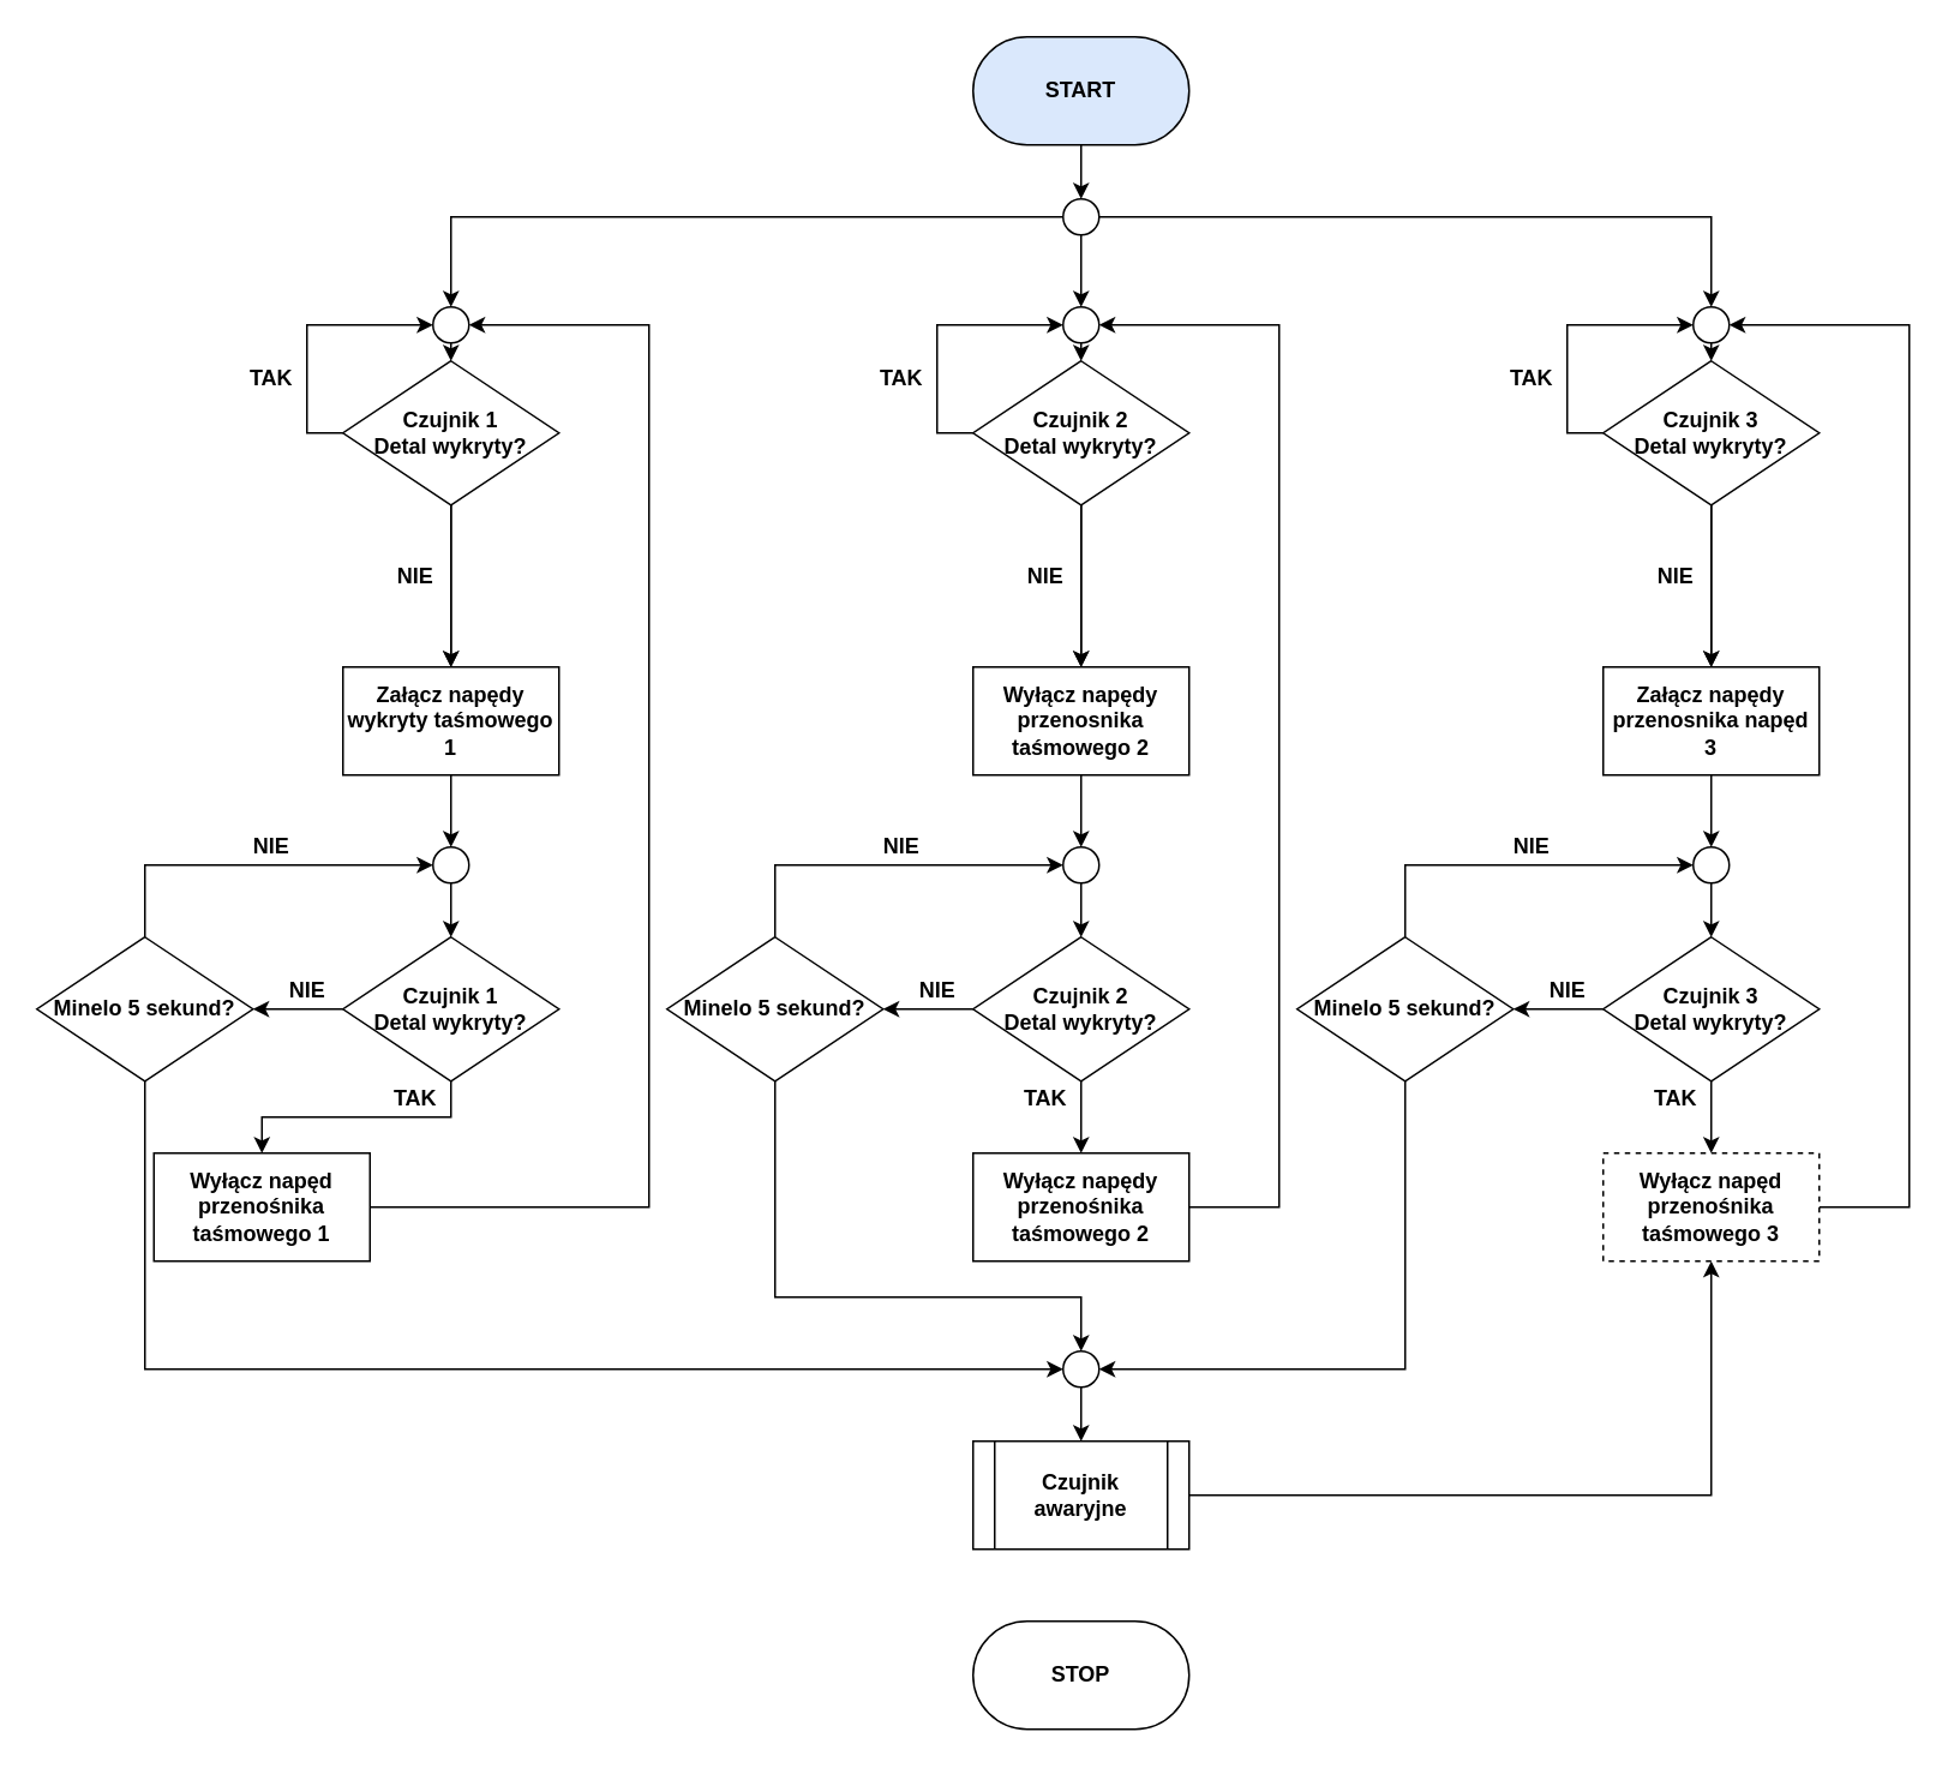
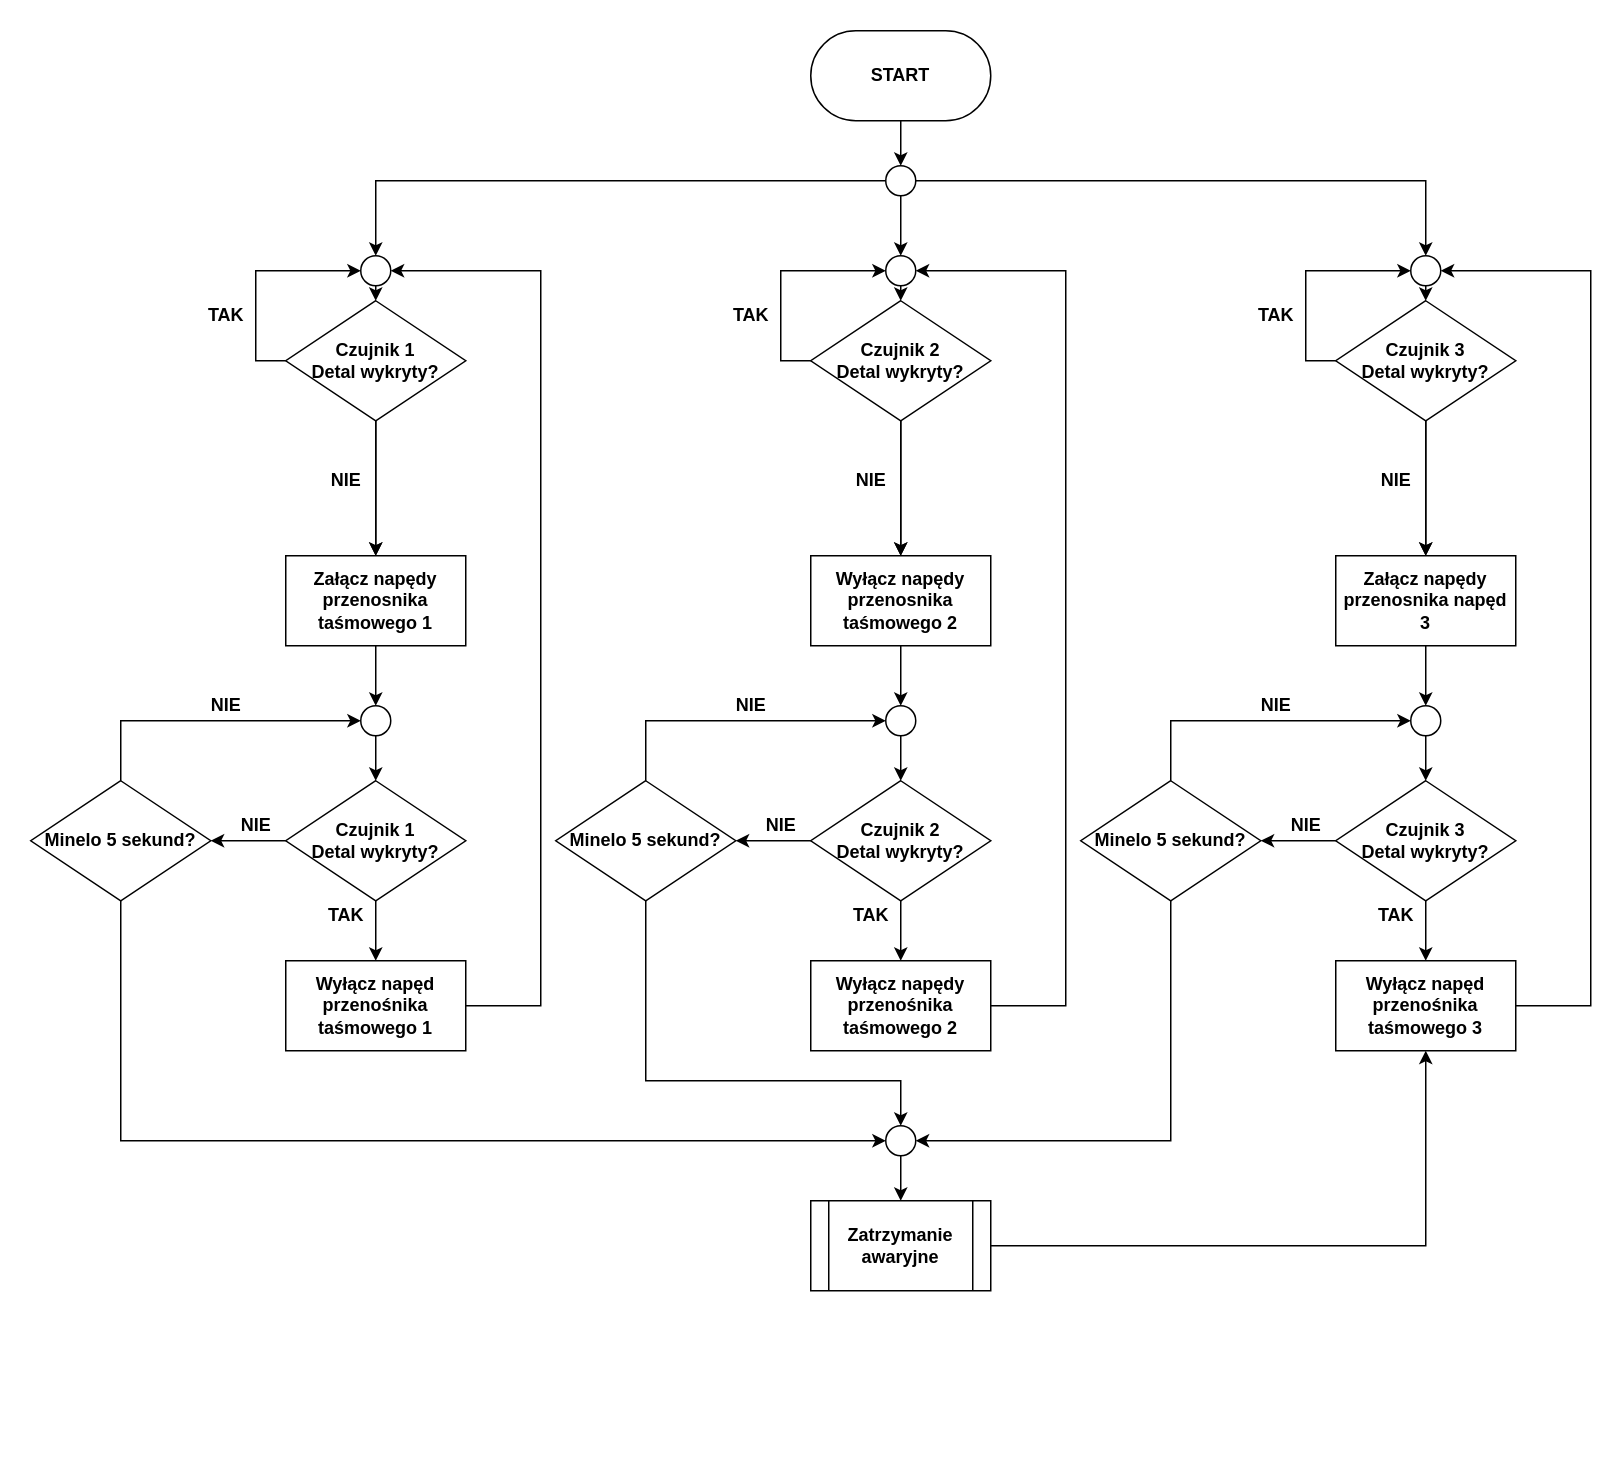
- <mxCell id="3" value="START" style="rounded=1;whiteSpace=wrap;html=1;arcSize=50;fontStyle=1;fillColor=#dae8fc;" vertex="1" parent="1"><mxGeometry x="540" y="20" width="120" height="60" as="geometry" /></mxCell>
+ <mxCell id="3" value="START" style="rounded=1;whiteSpace=wrap;html=1;arcSize=50;fontStyle=1" vertex="1" parent="1"><mxGeometry x="540" y="20" width="120" height="60" as="geometry" /></mxCell>
- <mxCell id="13" value="&lt;b&gt;Załącz napędy wykryty taśmowego 1&lt;/b&gt;" style="whiteSpace=wrap;html=1;" vertex="1" parent="1"><mxGeometry x="190" y="370" width="120" height="60" as="geometry" /></mxCell>
+ <mxCell id="13" value="&lt;b&gt;Załącz napędy przenosnika taśmowego 1&lt;/b&gt;" style="whiteSpace=wrap;html=1;" vertex="1" parent="1"><mxGeometry x="190" y="370" width="120" height="60" as="geometry" /></mxCell>
- <mxCell id="23" value="&lt;b&gt;Wyłącz napęd przenośnika taśmowego 1&lt;/b&gt;" style="whiteSpace=wrap;html=1;" vertex="1" parent="1"><mxGeometry x="85" y="640" width="120" height="60" as="geometry" /></mxCell>
+ <mxCell id="23" value="&lt;b&gt;Wyłącz napęd przenośnika taśmowego 1&lt;/b&gt;" style="whiteSpace=wrap;html=1;" vertex="1" parent="1"><mxGeometry x="190" y="640" width="120" height="60" as="geometry" /></mxCell>
- <mxCell id="71" value="&lt;b&gt;Wyłącz napęd przenośnika taśmowego 3&lt;/b&gt;" style="whiteSpace=wrap;html=1;dashed=1;" vertex="1" parent="1"><mxGeometry x="890" y="640" width="120" height="60" as="geometry" /></mxCell>
+ <mxCell id="71" value="&lt;b&gt;Wyłącz napęd przenośnika taśmowego 3&lt;/b&gt;" style="whiteSpace=wrap;html=1;" vertex="1" parent="1"><mxGeometry x="890" y="640" width="120" height="60" as="geometry" /></mxCell>
- <mxCell id="30" value="&lt;b&gt;Czujnik awaryjne&lt;/b&gt;" style="shape=process;whiteSpace=wrap;html=1;backgroundOutline=1;" vertex="1" parent="1"><mxGeometry x="540" y="800" width="120" height="60" as="geometry" /></mxCell>
+ <mxCell id="30" value="&lt;b&gt;Zatrzymanie awaryjne&lt;/b&gt;" style="shape=process;whiteSpace=wrap;html=1;backgroundOutline=1;" vertex="1" parent="1"><mxGeometry x="540" y="800" width="120" height="60" as="geometry" /></mxCell>
- <mxCell id="81" value="STOP" style="rounded=1;whiteSpace=wrap;html=1;arcSize=50;fontStyle=1" vertex="1" parent="1"><mxGeometry x="540" y="900" width="120" height="60" as="geometry" /></mxCell>
